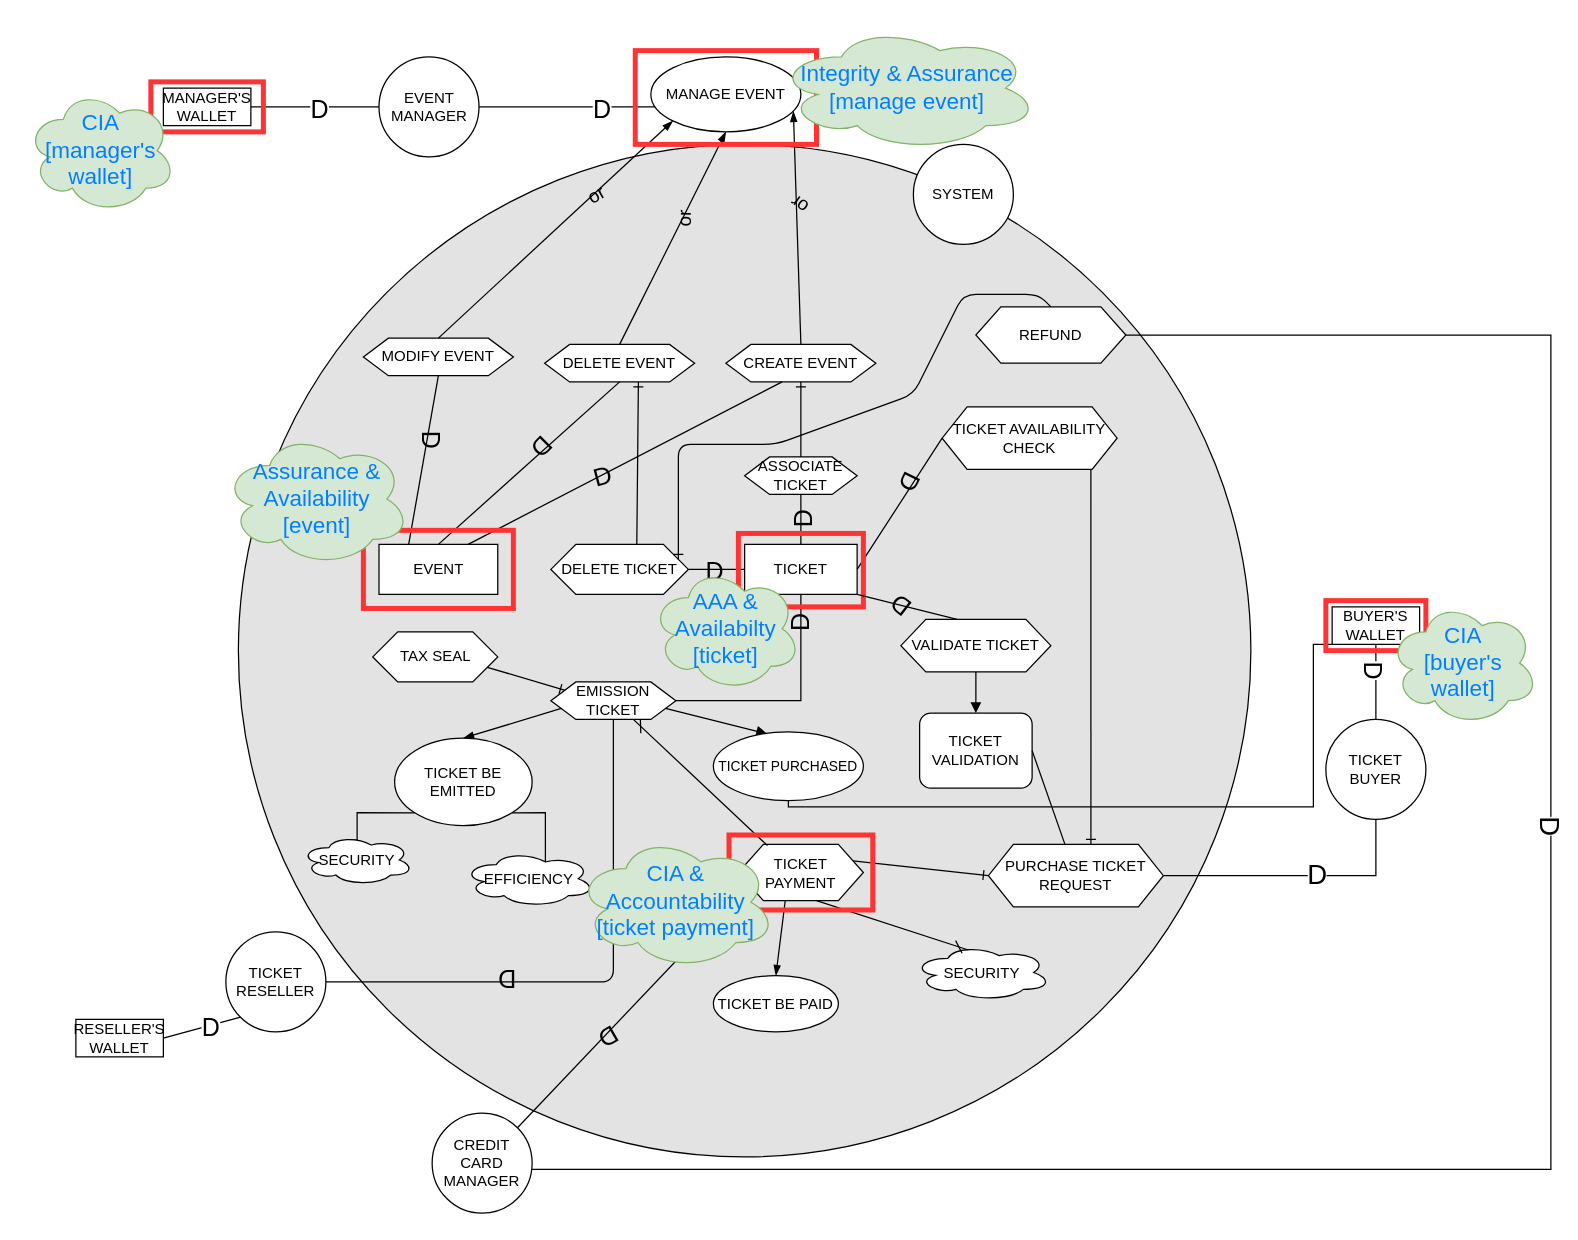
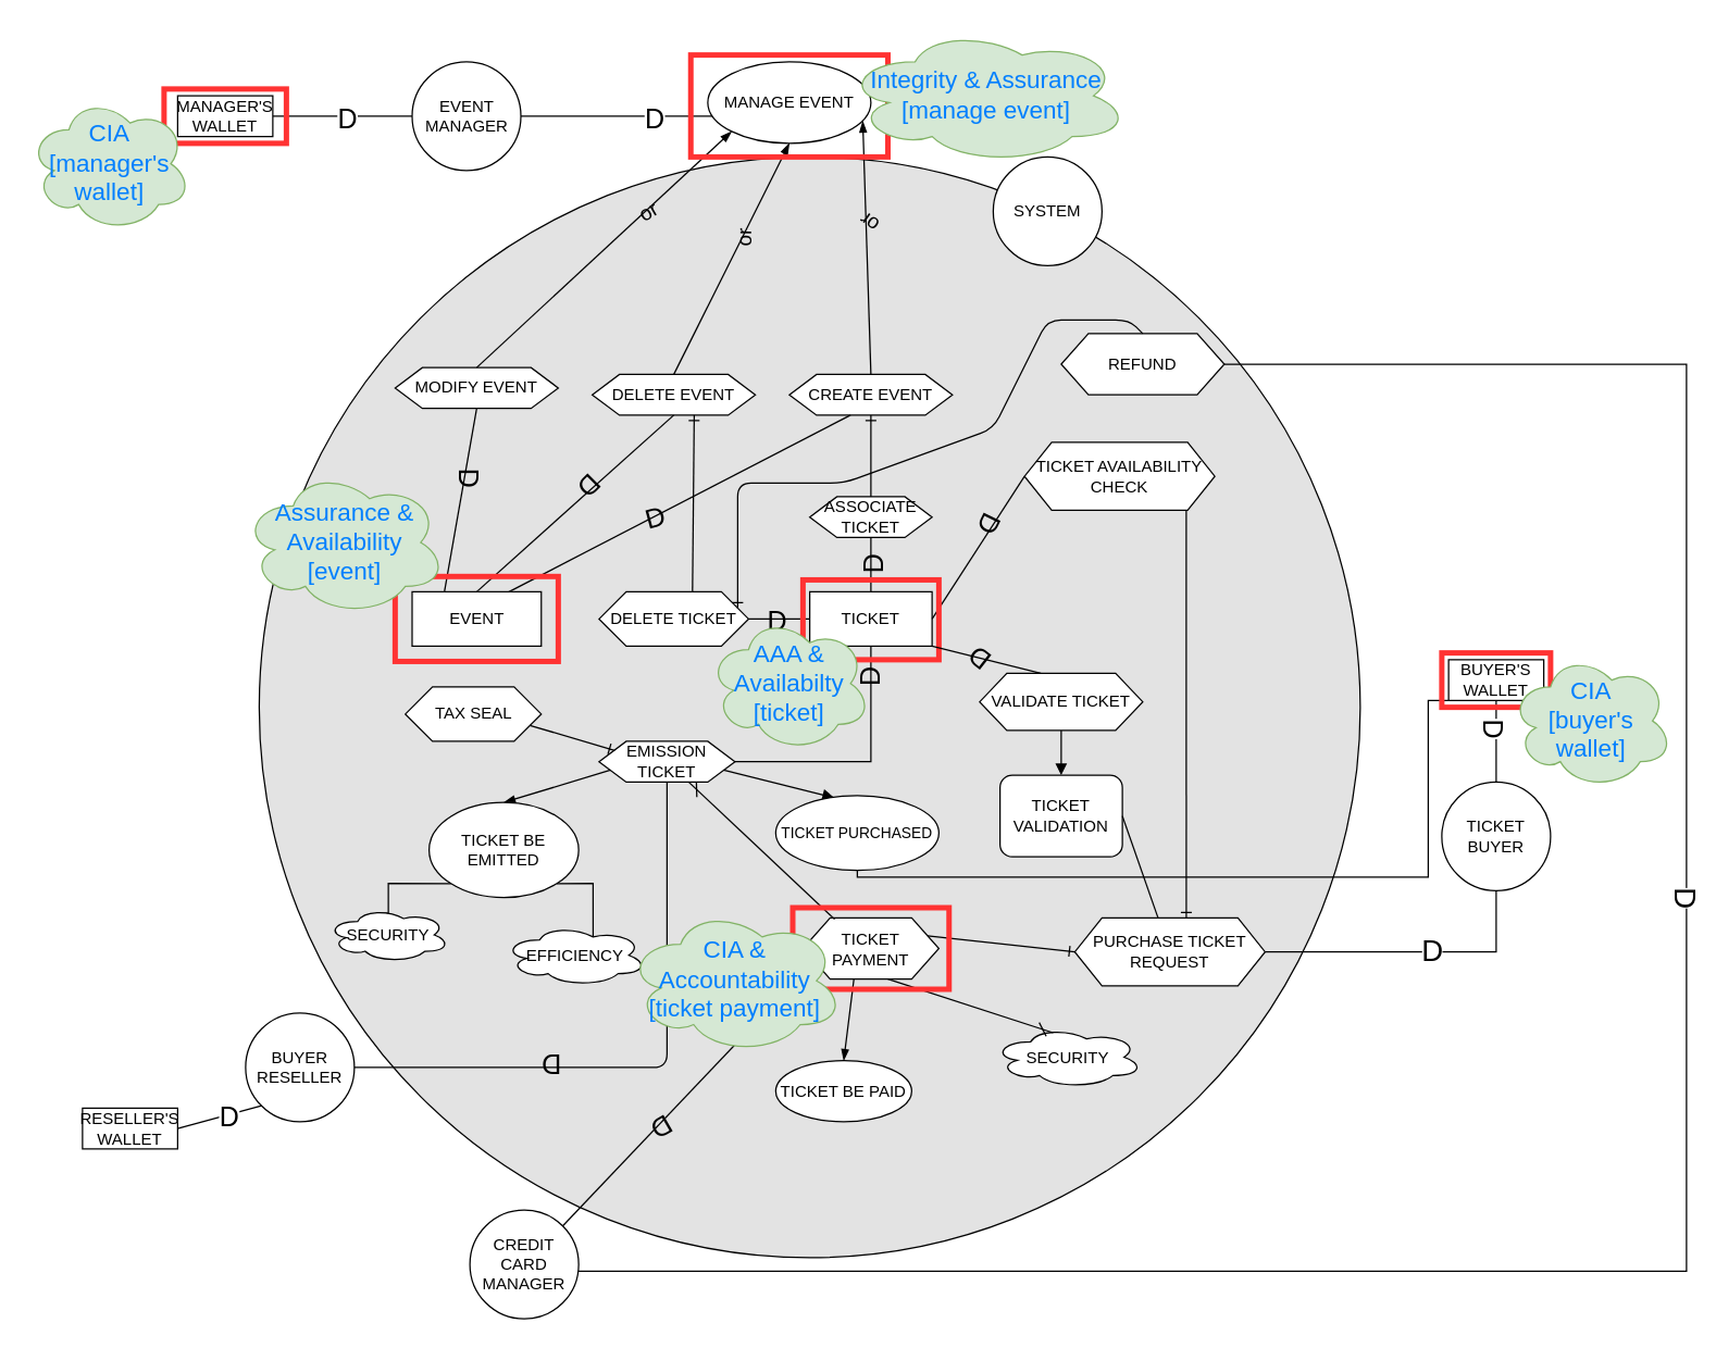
- <mxCell id="57" value="TICKET RESELLER" style="ellipse;whiteSpace=wrap;html=1;aspect=fixed;" parent="1" vertex="1"><mxGeometry x="180" y="745" width="80" height="80" as="geometry" /></mxCell>
+ <mxCell id="57" value="BUYER RESELLER" style="ellipse;whiteSpace=wrap;html=1;aspect=fixed;" parent="1" vertex="1"><mxGeometry x="180" y="745" width="80" height="80" as="geometry" /></mxCell>
